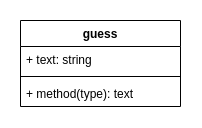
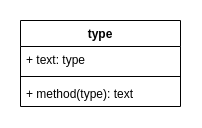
- <mxCell id="2" value="guess" style="swimlane;fontStyle=1;align=center;verticalAlign=top;childLayout=stackLayout;horizontal=1;startSize=26;horizontalStack=0;resizeParent=1;resizeParentMax=0;resizeLast=0;collapsible=1;marginBottom=0;" vertex="1" parent="1"><mxGeometry x="20" y="20" width="160" height="86" as="geometry" /></mxCell>
+ <mxCell id="2" value="type" style="swimlane;fontStyle=1;align=center;verticalAlign=top;childLayout=stackLayout;horizontal=1;startSize=26;horizontalStack=0;resizeParent=1;resizeParentMax=0;resizeLast=0;collapsible=1;marginBottom=0;" vertex="1" parent="1"><mxGeometry x="20" y="20" width="160" height="86" as="geometry" /></mxCell>
- <mxCell id="3" value="+ text: string" style="text;strokeColor=none;fillColor=none;align=left;verticalAlign=top;spacingLeft=4;spacingRight=4;overflow=hidden;rotatable=0;points=[[0,0.5],[1,0.5]];portConstraint=eastwest;" vertex="1" parent="2"><mxGeometry y="26" width="160" height="26" as="geometry" /></mxCell>
+ <mxCell id="3" value="+ text: type" style="text;strokeColor=none;fillColor=none;align=left;verticalAlign=top;spacingLeft=4;spacingRight=4;overflow=hidden;rotatable=0;points=[[0,0.5],[1,0.5]];portConstraint=eastwest;" vertex="1" parent="2"><mxGeometry y="26" width="160" height="26" as="geometry" /></mxCell>
